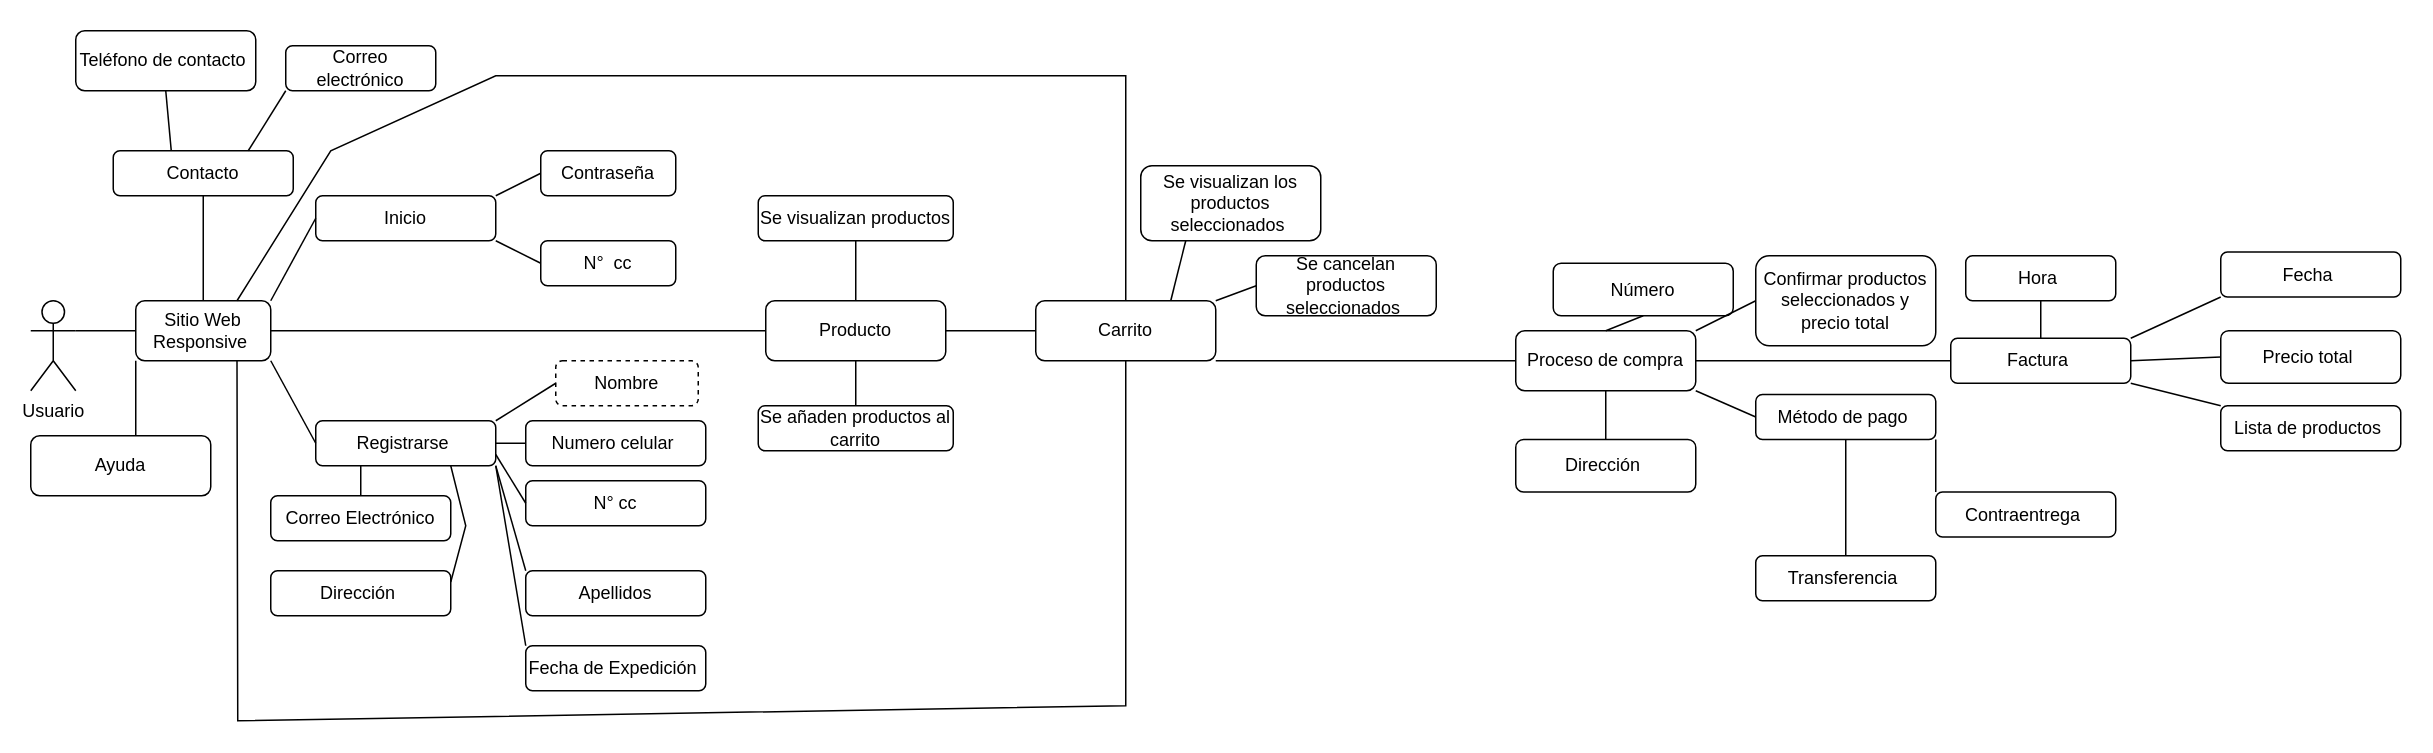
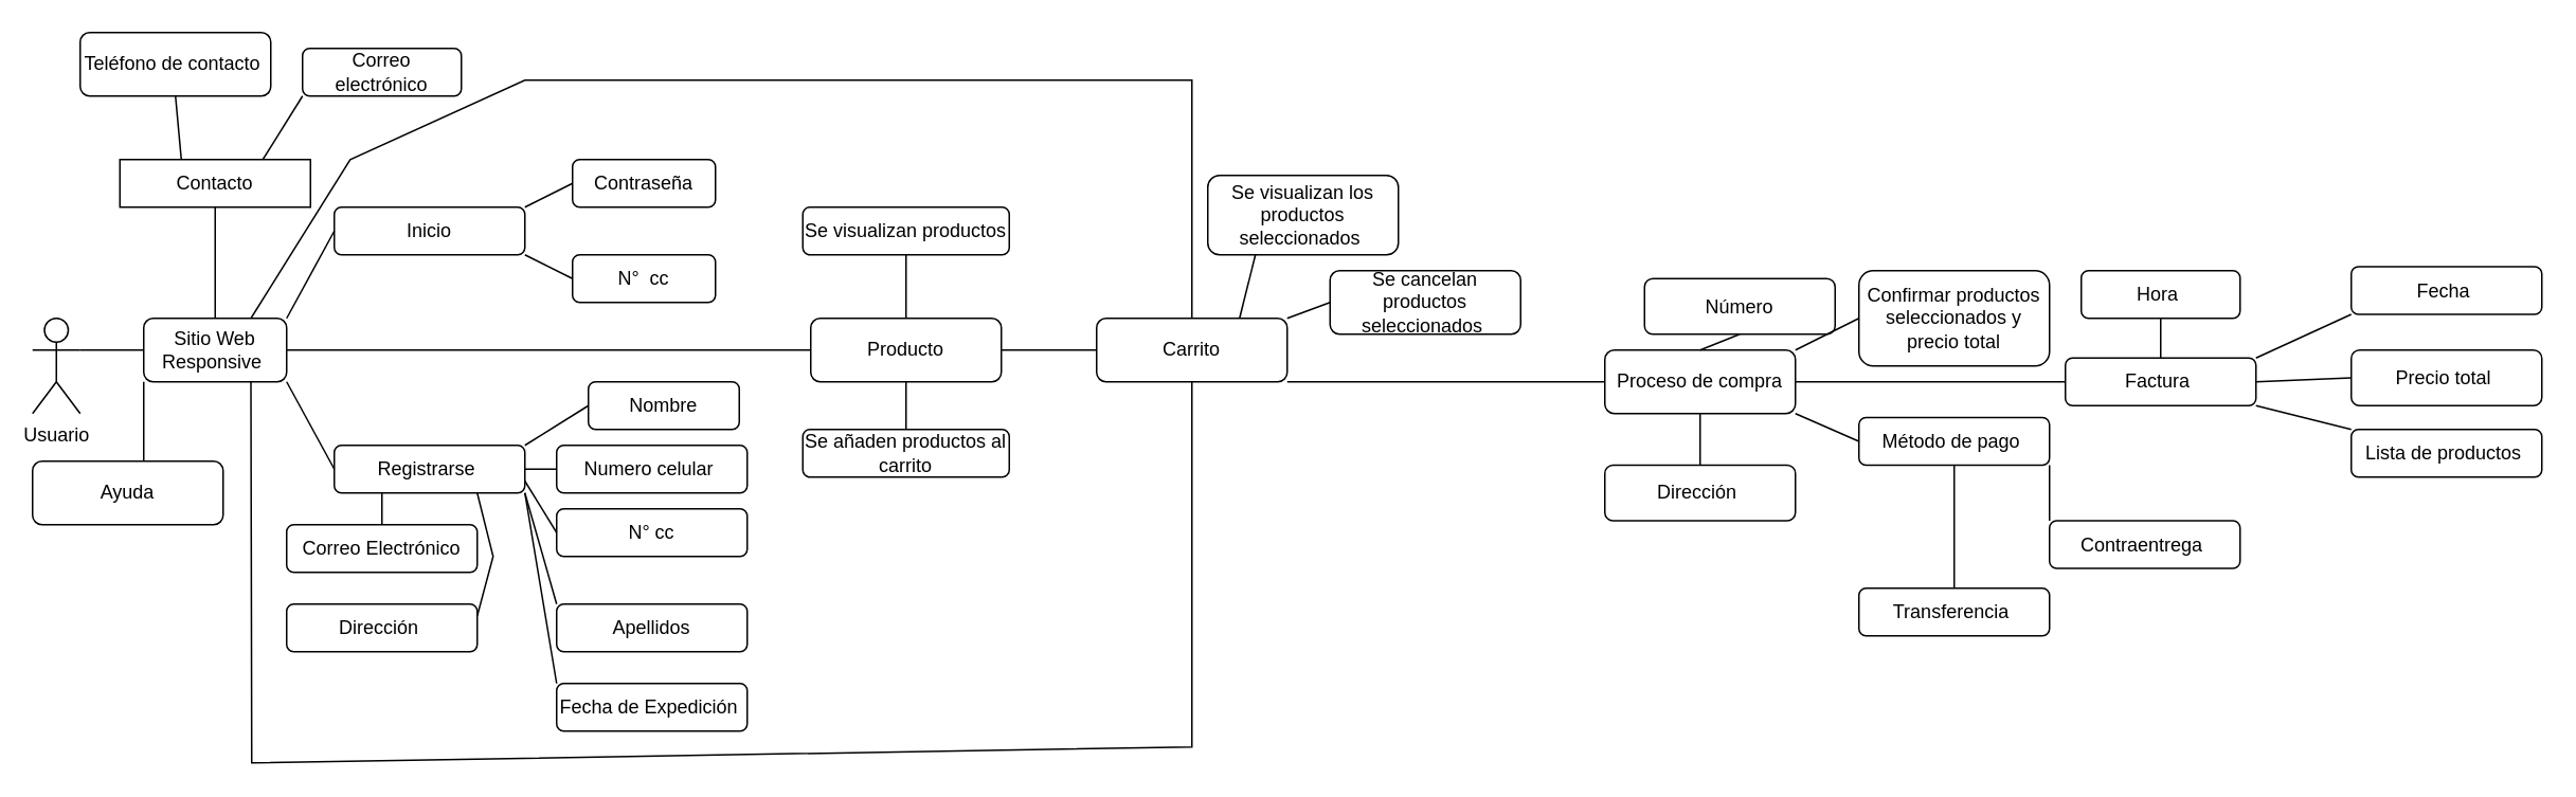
- <mxCell id="35" value="Contacto" style="rounded=1;whiteSpace=wrap;html=1;" parent="1" vertex="1"><mxGeometry x="75" y="100" width="120" height="30" as="geometry" /></mxCell>
+ <mxCell id="35" value="Contacto" style="whiteSpace=wrap;html=1;rounded=0;" parent="1" vertex="1"><mxGeometry x="75" y="100" width="120" height="30" as="geometry" /></mxCell>
- <mxCell id="13" value="Nombre" style="rounded=1;whiteSpace=wrap;html=1;dashed=1;" parent="1" vertex="1"><mxGeometry x="370" y="240" width="95" height="30" as="geometry" /></mxCell>
+ <mxCell id="13" value="Nombre" style="rounded=1;whiteSpace=wrap;html=1;" parent="1" vertex="1"><mxGeometry x="370" y="240" width="95" height="30" as="geometry" /></mxCell>
